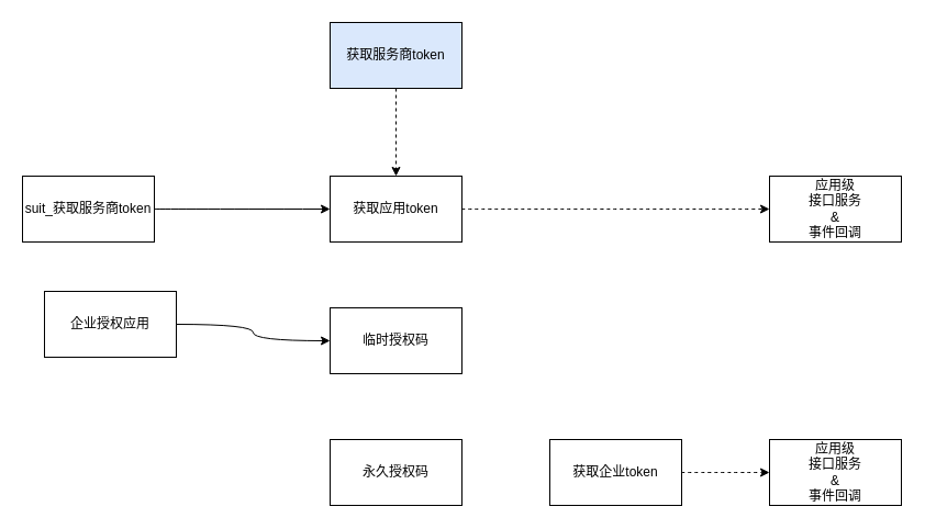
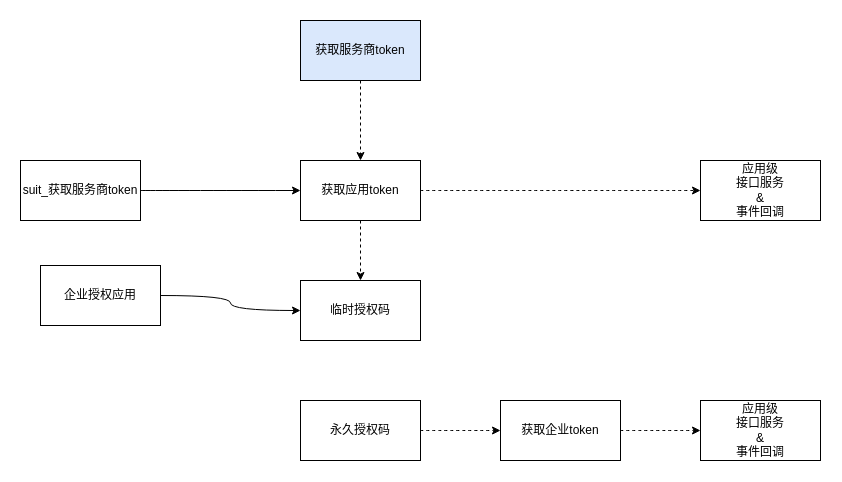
+ <mxCell id="4" style="edgeStyle=orthogonalEdgeStyle;rounded=0;orthogonalLoop=1;jettySize=auto;html=1;exitX=0.5;exitY=1;exitDx=0;exitDy=0;entryX=0.5;entryY=0;entryDx=0;entryDy=0;dashed=1;" edge="1" parent="1" source="6" target="11"><mxGeometry relative="1" as="geometry" /></mxCell>
+ <mxCell id="10" style="edgeStyle=orthogonalEdgeStyle;curved=1;orthogonalLoop=1;jettySize=auto;html=1;exitX=1;exitY=0.5;exitDx=0;exitDy=0;entryX=0;entryY=0.5;entryDx=0;entryDy=0;dashed=1;" edge="1" parent="1" source="14" target="8"><mxGeometry relative="1" as="geometry" /></mxCell>
